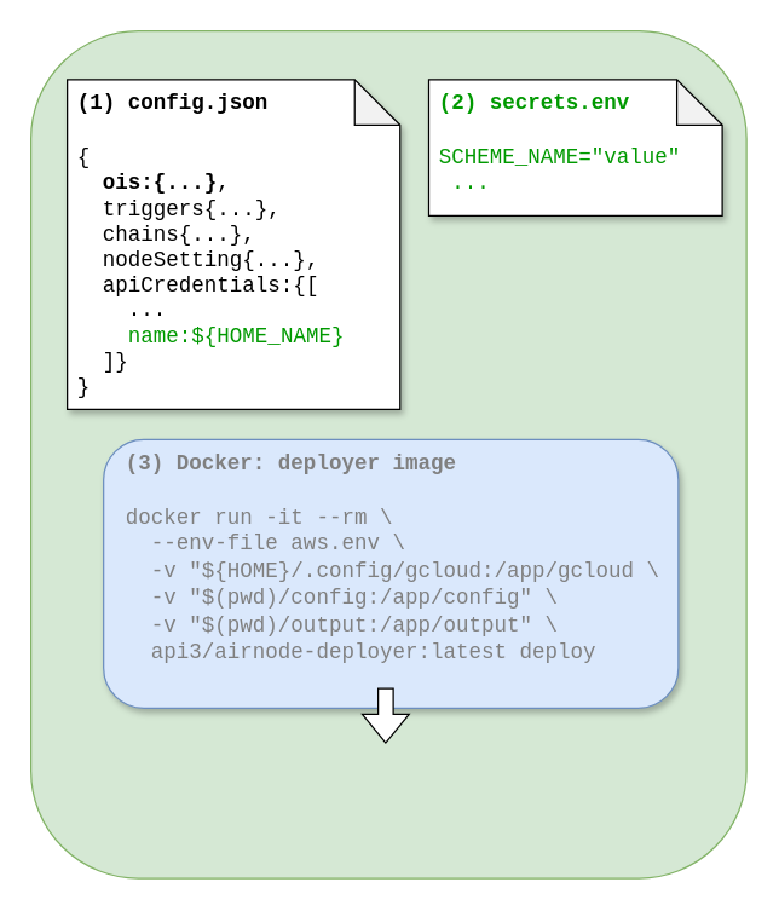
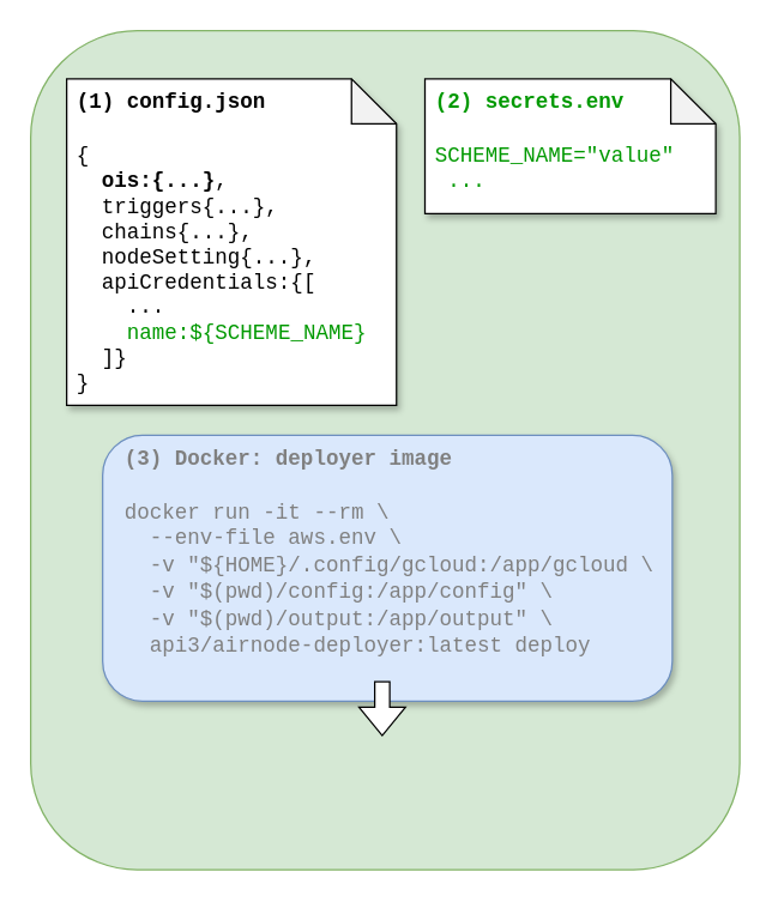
- <mxCell id="4" value="&lt;span style=&quot;font-size: 14px&quot;&gt;&lt;font face=&quot;Courier New&quot;&gt;&lt;b&gt;(1) config.json&lt;/b&gt;&lt;br style=&quot;font-size: 14px&quot;&gt;&lt;br style=&quot;font-size: 14px&quot;&gt;&lt;/font&gt;&lt;/span&gt;&lt;div style=&quot;font-size: 14px&quot;&gt;&lt;span style=&quot;font-size: 14px&quot;&gt;&lt;font face=&quot;Courier New&quot;&gt;{&lt;/font&gt;&lt;/span&gt;&lt;/div&gt;&lt;div style=&quot;font-size: 14px&quot;&gt;&lt;font face=&quot;Courier New&quot;&gt;&lt;span style=&quot;font-size: 14px&quot;&gt;&amp;nbsp;&amp;nbsp;&lt;b style=&quot;font-size: 14px&quot;&gt;ois:{...&lt;/b&gt;&lt;/span&gt;&lt;span style=&quot;font-size: 14px&quot;&gt;&lt;b style=&quot;font-size: 14px&quot;&gt;}&lt;/b&gt;,&lt;/span&gt;&lt;/font&gt;&lt;/div&gt;&lt;font style=&quot;font-size: 14px&quot;&gt;&lt;font face=&quot;Courier New&quot; style=&quot;font-size: 14px&quot;&gt;&lt;div style=&quot;font-size: 14px&quot;&gt;&amp;nbsp; triggers{...},&lt;/div&gt;&lt;div style=&quot;font-size: 14px&quot;&gt;&amp;nbsp; chains{...},&lt;/div&gt;&lt;div style=&quot;font-size: 14px&quot;&gt;&amp;nbsp; nodeSetting{...},&lt;/div&gt;&lt;div style=&quot;font-size: 14px&quot;&gt;&amp;nbsp;&amp;nbsp;apiCredentials:{[&lt;/div&gt;&lt;div style=&quot;font-size: 14px&quot;&gt;&amp;nbsp; &amp;nbsp; ...&lt;/div&gt;&lt;div style=&quot;font-size: 14px&quot;&gt;&amp;nbsp; &amp;nbsp;&amp;nbsp;&lt;font color=&quot;#009900&quot; style=&quot;font-size: 14px&quot;&gt;name:${&lt;/font&gt;&lt;font color=&quot;#009900&quot; style=&quot;font-size: 14px&quot;&gt;&lt;span style=&quot;background-color: transparent ; font-size: 14px&quot;&gt;HOME_NAME&lt;/span&gt;}&lt;/font&gt;&lt;/div&gt;&lt;/font&gt;&lt;font face=&quot;Courier New&quot; style=&quot;font-size: 14px&quot;&gt;&lt;div style=&quot;font-size: 14px&quot;&gt;&amp;nbsp; ]}&amp;nbsp; &amp;nbsp;&lt;/div&gt;&lt;div style=&quot;font-size: 14px&quot;&gt;}&lt;/div&gt;&lt;div style=&quot;font-size: 14px&quot;&gt;&lt;br style=&quot;font-size: 14px&quot;&gt;&lt;/div&gt;&lt;/font&gt;&lt;/font&gt;" style="shape=note;whiteSpace=wrap;html=1;backgroundOutline=1;darkOpacity=0.05;shadow=1;verticalAlign=top;align=left;fontSize=14;spacingLeft=5;" parent="1" vertex="1"><mxGeometry x="44" y="52" width="220" height="218" as="geometry" /></mxCell>
+ <mxCell id="4" value="&lt;span style=&quot;font-size: 14px&quot;&gt;&lt;font face=&quot;Courier New&quot;&gt;&lt;b&gt;(1) config.json&lt;/b&gt;&lt;br style=&quot;font-size: 14px&quot;&gt;&lt;br style=&quot;font-size: 14px&quot;&gt;&lt;/font&gt;&lt;/span&gt;&lt;div style=&quot;font-size: 14px&quot;&gt;&lt;span style=&quot;font-size: 14px&quot;&gt;&lt;font face=&quot;Courier New&quot;&gt;{&lt;/font&gt;&lt;/span&gt;&lt;/div&gt;&lt;div style=&quot;font-size: 14px&quot;&gt;&lt;font face=&quot;Courier New&quot;&gt;&lt;span style=&quot;font-size: 14px&quot;&gt;&amp;nbsp;&amp;nbsp;&lt;b style=&quot;font-size: 14px&quot;&gt;ois:{...&lt;/b&gt;&lt;/span&gt;&lt;span style=&quot;font-size: 14px&quot;&gt;&lt;b style=&quot;font-size: 14px&quot;&gt;}&lt;/b&gt;,&lt;/span&gt;&lt;/font&gt;&lt;/div&gt;&lt;font style=&quot;font-size: 14px&quot;&gt;&lt;font face=&quot;Courier New&quot; style=&quot;font-size: 14px&quot;&gt;&lt;div style=&quot;font-size: 14px&quot;&gt;&amp;nbsp; triggers{...},&lt;/div&gt;&lt;div style=&quot;font-size: 14px&quot;&gt;&amp;nbsp; chains{...},&lt;/div&gt;&lt;div style=&quot;font-size: 14px&quot;&gt;&amp;nbsp; nodeSetting{...},&lt;/div&gt;&lt;div style=&quot;font-size: 14px&quot;&gt;&amp;nbsp;&amp;nbsp;apiCredentials:{[&lt;/div&gt;&lt;div style=&quot;font-size: 14px&quot;&gt;&amp;nbsp; &amp;nbsp; ...&lt;/div&gt;&lt;div style=&quot;font-size: 14px&quot;&gt;&amp;nbsp; &amp;nbsp;&amp;nbsp;&lt;font color=&quot;#009900&quot; style=&quot;font-size: 14px&quot;&gt;name:${&lt;/font&gt;&lt;font color=&quot;#009900&quot; style=&quot;font-size: 14px&quot;&gt;&lt;span style=&quot;background-color: transparent ; font-size: 14px&quot;&gt;SCHEME_NAME&lt;/span&gt;}&lt;/font&gt;&lt;/div&gt;&lt;/font&gt;&lt;font face=&quot;Courier New&quot; style=&quot;font-size: 14px&quot;&gt;&lt;div style=&quot;font-size: 14px&quot;&gt;&amp;nbsp; ]}&amp;nbsp; &amp;nbsp;&lt;/div&gt;&lt;div style=&quot;font-size: 14px&quot;&gt;}&lt;/div&gt;&lt;div style=&quot;font-size: 14px&quot;&gt;&lt;br style=&quot;font-size: 14px&quot;&gt;&lt;/div&gt;&lt;/font&gt;&lt;/font&gt;" style="shape=note;whiteSpace=wrap;html=1;backgroundOutline=1;darkOpacity=0.05;shadow=1;verticalAlign=top;align=left;fontSize=14;spacingLeft=5;" parent="1" vertex="1"><mxGeometry x="44" y="52" width="220" height="218" as="geometry" /></mxCell>
